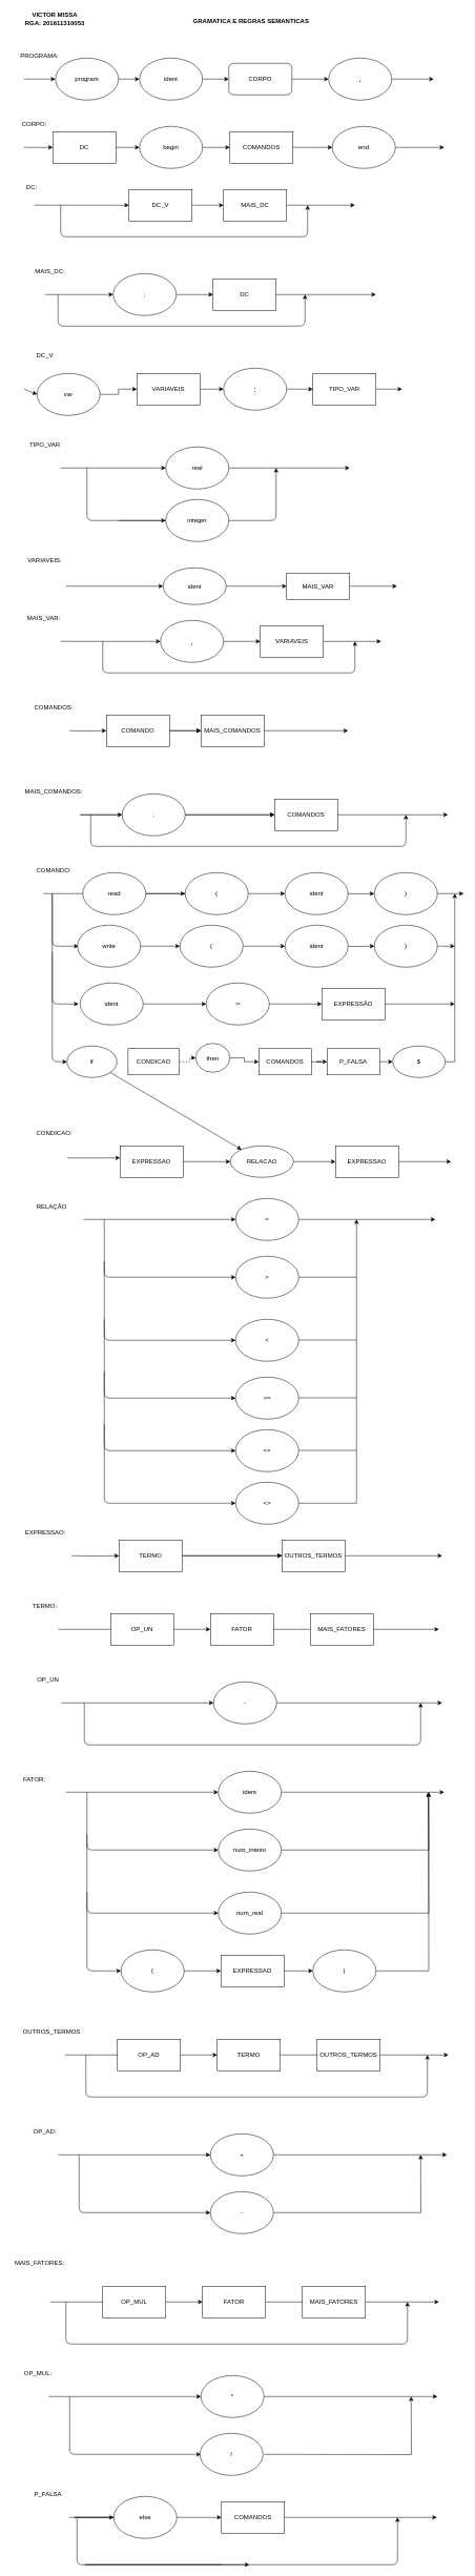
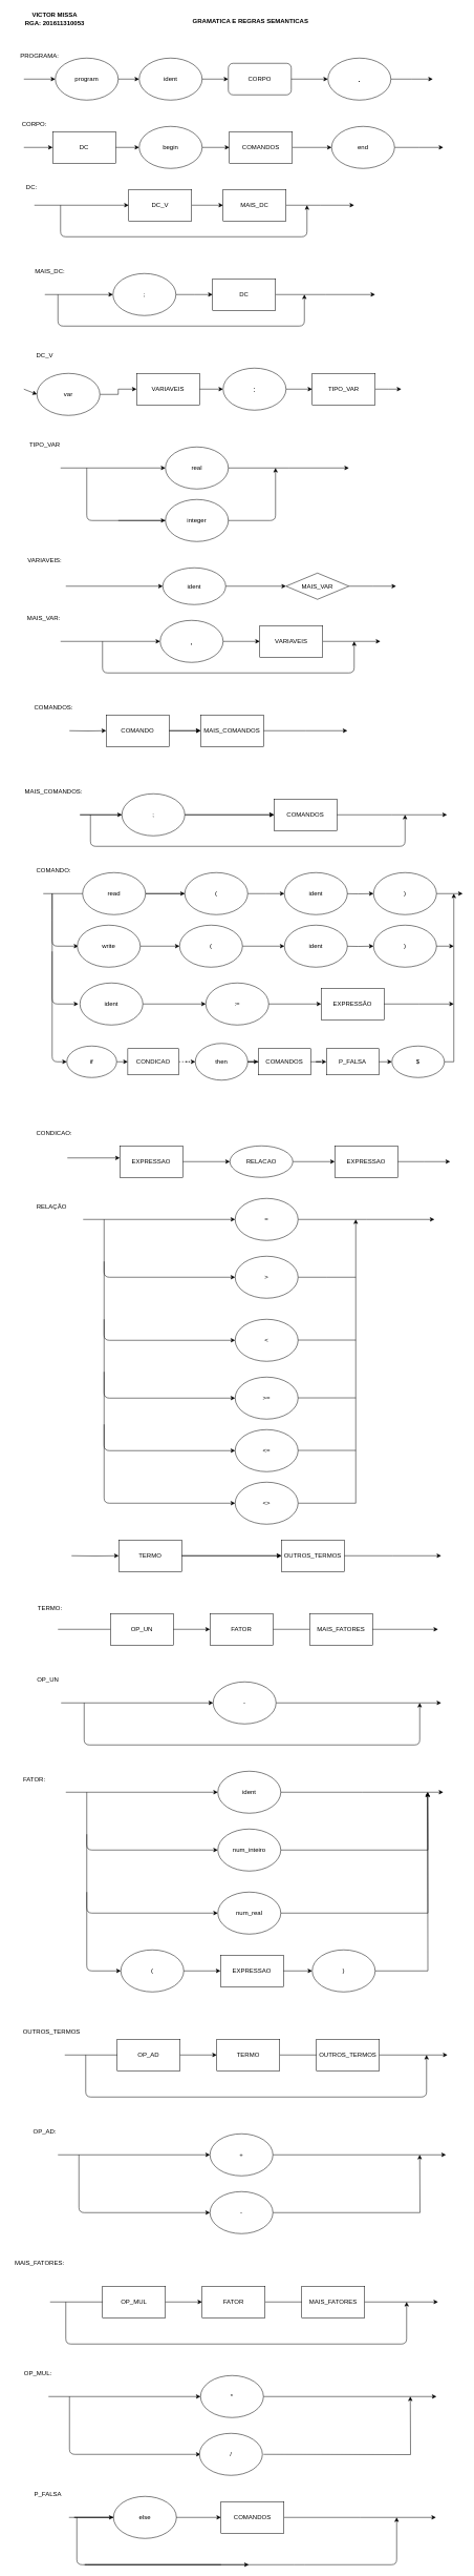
- <mxCell id="177" value="MAIS_VAR" style="rounded=0;whiteSpace=wrap;html=1;" vertex="1" parent="1"><mxGeometry x="545" y="1090" width="120" height="50" as="geometry" /></mxCell>
+ <mxCell id="177" value="MAIS_VAR" style="rhombus;whiteSpace=wrap;html=1;" vertex="1" parent="1"><mxGeometry x="545" y="1090" width="120" height="50" as="geometry" /></mxCell>
- <mxCell id="88" value="then" style="ellipse;whiteSpace=wrap;html=1;" vertex="1" parent="1"><mxGeometry x="372" y="1985" width="65" height="55" as="geometry" /></mxCell>
+ <mxCell id="88" value="then" style="ellipse;whiteSpace=wrap;html=1;" vertex="1" parent="1"><mxGeometry x="372" y="1985" width="100" height="70" as="geometry" /></mxCell>
- <mxCell id="90" value="" style="endArrow=classic;html=1;" edge="1" parent="1" source="92" target="99"><mxGeometry width="50" height="50" relative="1" as="geometry"><mxPoint x="112" y="2020" as="sourcePoint" /><mxPoint x="392" y="2020" as="targetPoint" /></mxGeometry></mxCell>
+ <mxCell id="90" value="" style="endArrow=classic;html=1;entryX=0;entryY=0.5;entryDx=0;entryDy=0;" edge="1" parent="1" source="92" target="91"><mxGeometry width="50" height="50" relative="1" as="geometry"><mxPoint x="112" y="2020" as="sourcePoint" /><mxPoint x="392" y="2020" as="targetPoint" /></mxGeometry></mxCell>
- <mxCell id="119" value="EXPRESSAO:" style="text;html=1;strokeColor=none;fillColor=none;align=center;verticalAlign=middle;whiteSpace=wrap;rounded=0;" vertex="1" parent="1"><mxGeometry x="46" y="2890" width="80" height="50" as="geometry" /></mxCell>
- <mxCell id="211" value="TERMO:" style="text;html=1;strokeColor=none;fillColor=none;align=center;verticalAlign=middle;whiteSpace=wrap;rounded=0;" vertex="1" parent="1"><mxGeometry x="45" y="3030" width="80" height="50" as="geometry" /></mxCell>
+ <mxCell id="211" value="TERMO:" style="text;html=1;strokeColor=none;fillColor=none;align=center;verticalAlign=middle;whiteSpace=wrap;rounded=0;" vertex="1" parent="1"><mxGeometry x="55" y="3035" width="80" height="50" as="geometry" /></mxCell>
